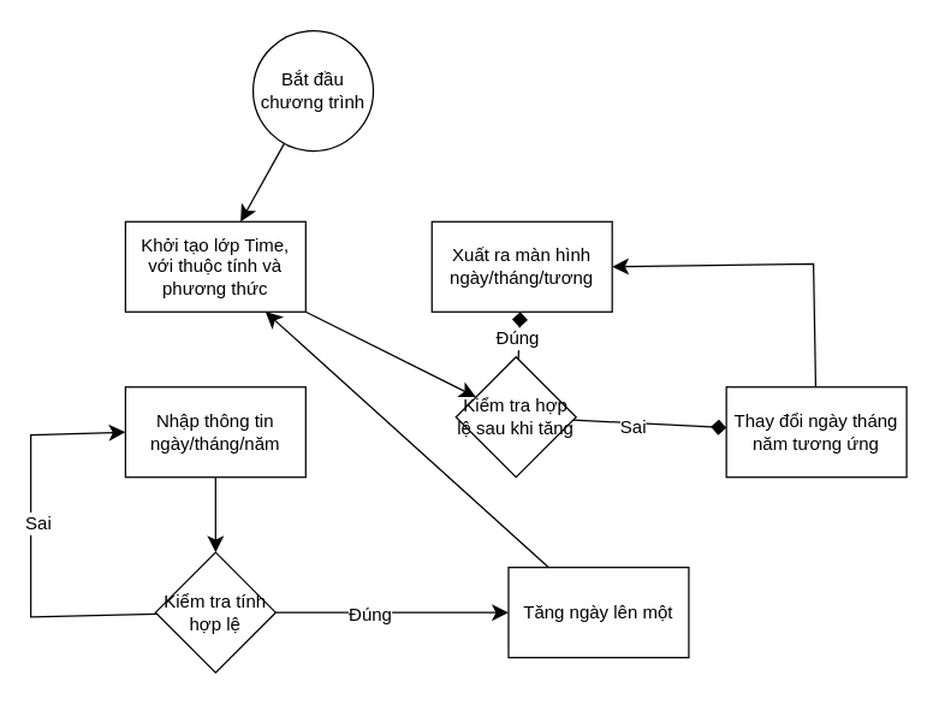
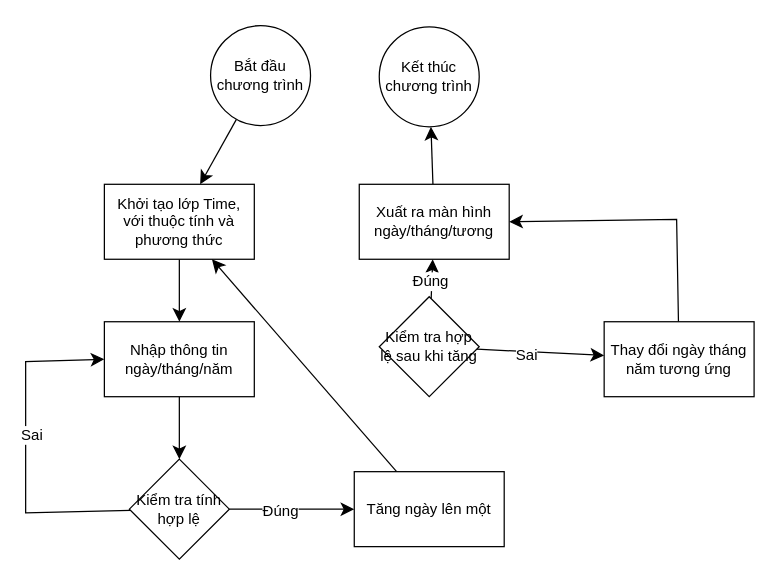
+ <mxCell id="25" value="Kết thúc chương trình" style="ellipse;whiteSpace=wrap;html=1;" vertex="1" parent="1"><mxGeometry x="303" y="21" width="80" height="80" as="geometry" /></mxCell>
+ <mxCell id="21" value="" style="edgeStyle=none;curved=1;rounded=0;orthogonalLoop=1;jettySize=auto;html=1;fontSize=12;startSize=8;endSize=8;" edge="1" parent="1" source="22" target="25"><mxGeometry relative="1" as="geometry" /></mxCell>
- <mxCell id="16" value="" style="edgeStyle=none;curved=1;rounded=0;orthogonalLoop=1;jettySize=auto;html=1;fontSize=12;startSize=8;endSize=8;endArrow=diamond;" edge="1" parent="1" source="20" target="22"><mxGeometry relative="1" as="geometry" /></mxCell>
+ <mxCell id="16" value="" style="edgeStyle=none;curved=1;rounded=0;orthogonalLoop=1;jettySize=auto;html=1;fontSize=12;startSize=8;endSize=8;" edge="1" parent="1" source="20" target="22"><mxGeometry relative="1" as="geometry" /></mxCell>
- <mxCell id="4" value="" style="edgeStyle=none;curved=1;rounded=0;orthogonalLoop=1;jettySize=auto;html=1;fontSize=12;startSize=8;endSize=8;" edge="1" parent="1" source="5" target="20"><mxGeometry relative="1" as="geometry" /></mxCell>
+ <mxCell id="4" value="" style="edgeStyle=none;curved=1;rounded=0;orthogonalLoop=1;jettySize=auto;html=1;fontSize=12;startSize=8;endSize=8;" edge="1" parent="1" source="5" target="7"><mxGeometry relative="1" as="geometry" /></mxCell>
- <mxCell id="18" value="" style="edgeStyle=none;curved=1;rounded=0;orthogonalLoop=1;jettySize=auto;html=1;fontSize=12;startSize=8;endSize=8;endArrow=diamond;" edge="1" parent="1" source="20" target="24"><mxGeometry relative="1" as="geometry" /></mxCell>
+ <mxCell id="18" value="" style="edgeStyle=none;curved=1;rounded=0;orthogonalLoop=1;jettySize=auto;html=1;fontSize=12;startSize=8;endSize=8;" edge="1" parent="1" source="20" target="24"><mxGeometry relative="1" as="geometry" /></mxCell>
- <mxCell id="15" value="Tăng ngày lên một" style="whiteSpace=wrap;html=1;" vertex="1" parent="1"><mxGeometry x="338" y="377" width="120" height="60" as="geometry" /></mxCell>
+ <mxCell id="15" value="Tăng ngày lên một" style="whiteSpace=wrap;html=1;" vertex="1" parent="1"><mxGeometry x="283" y="377" width="120" height="60" as="geometry" /></mxCell>
